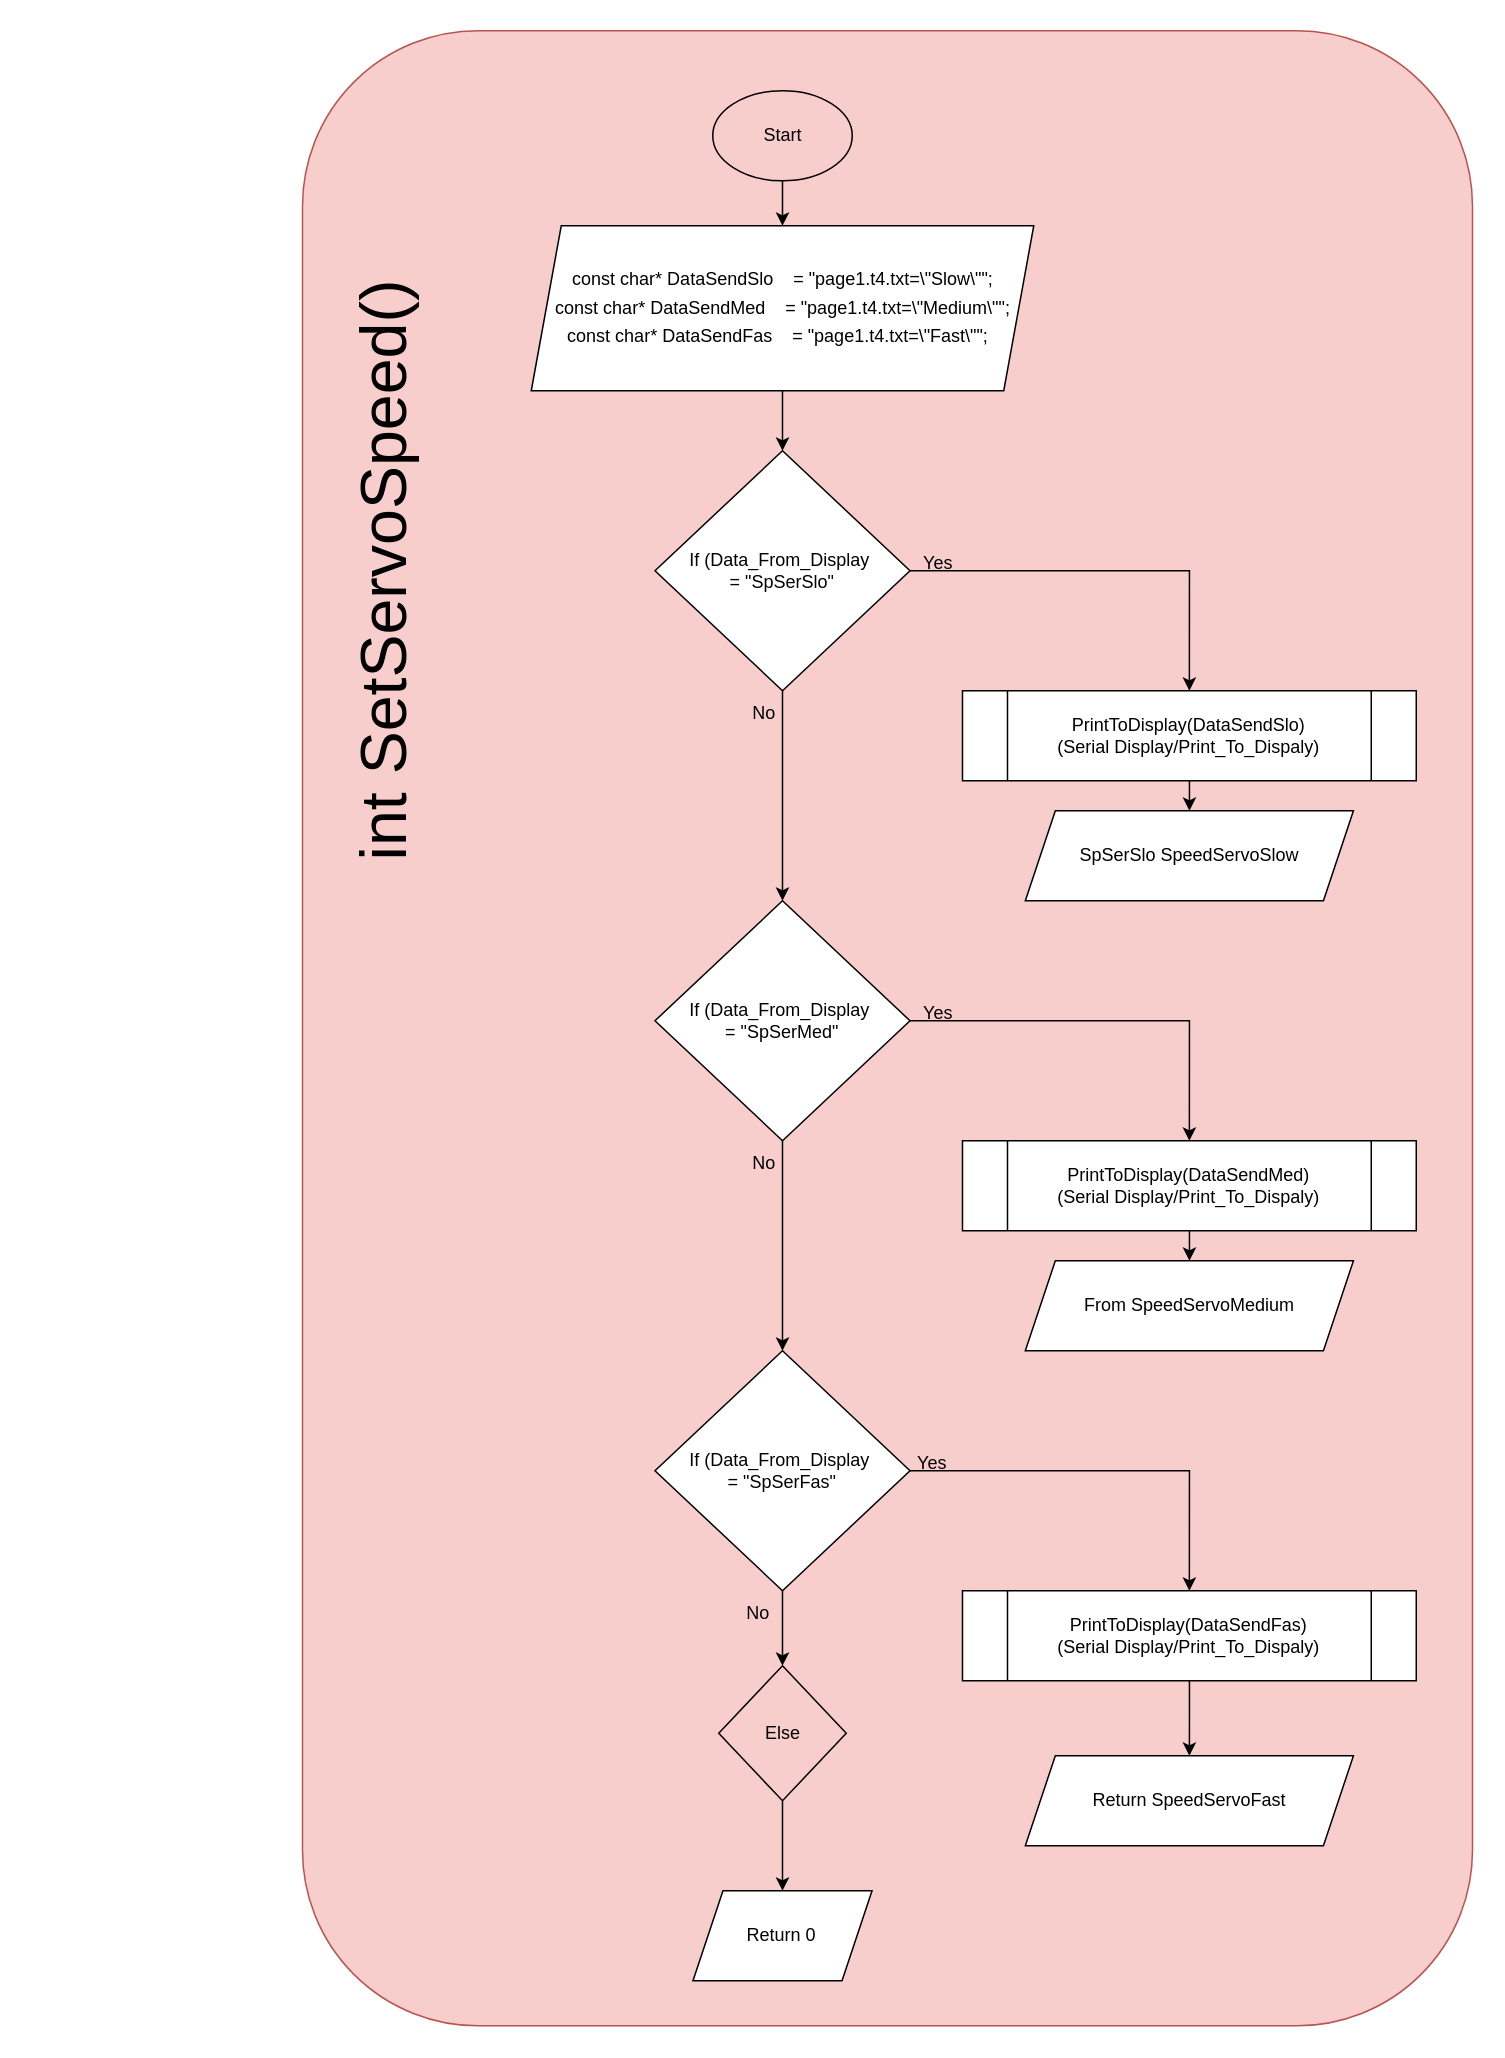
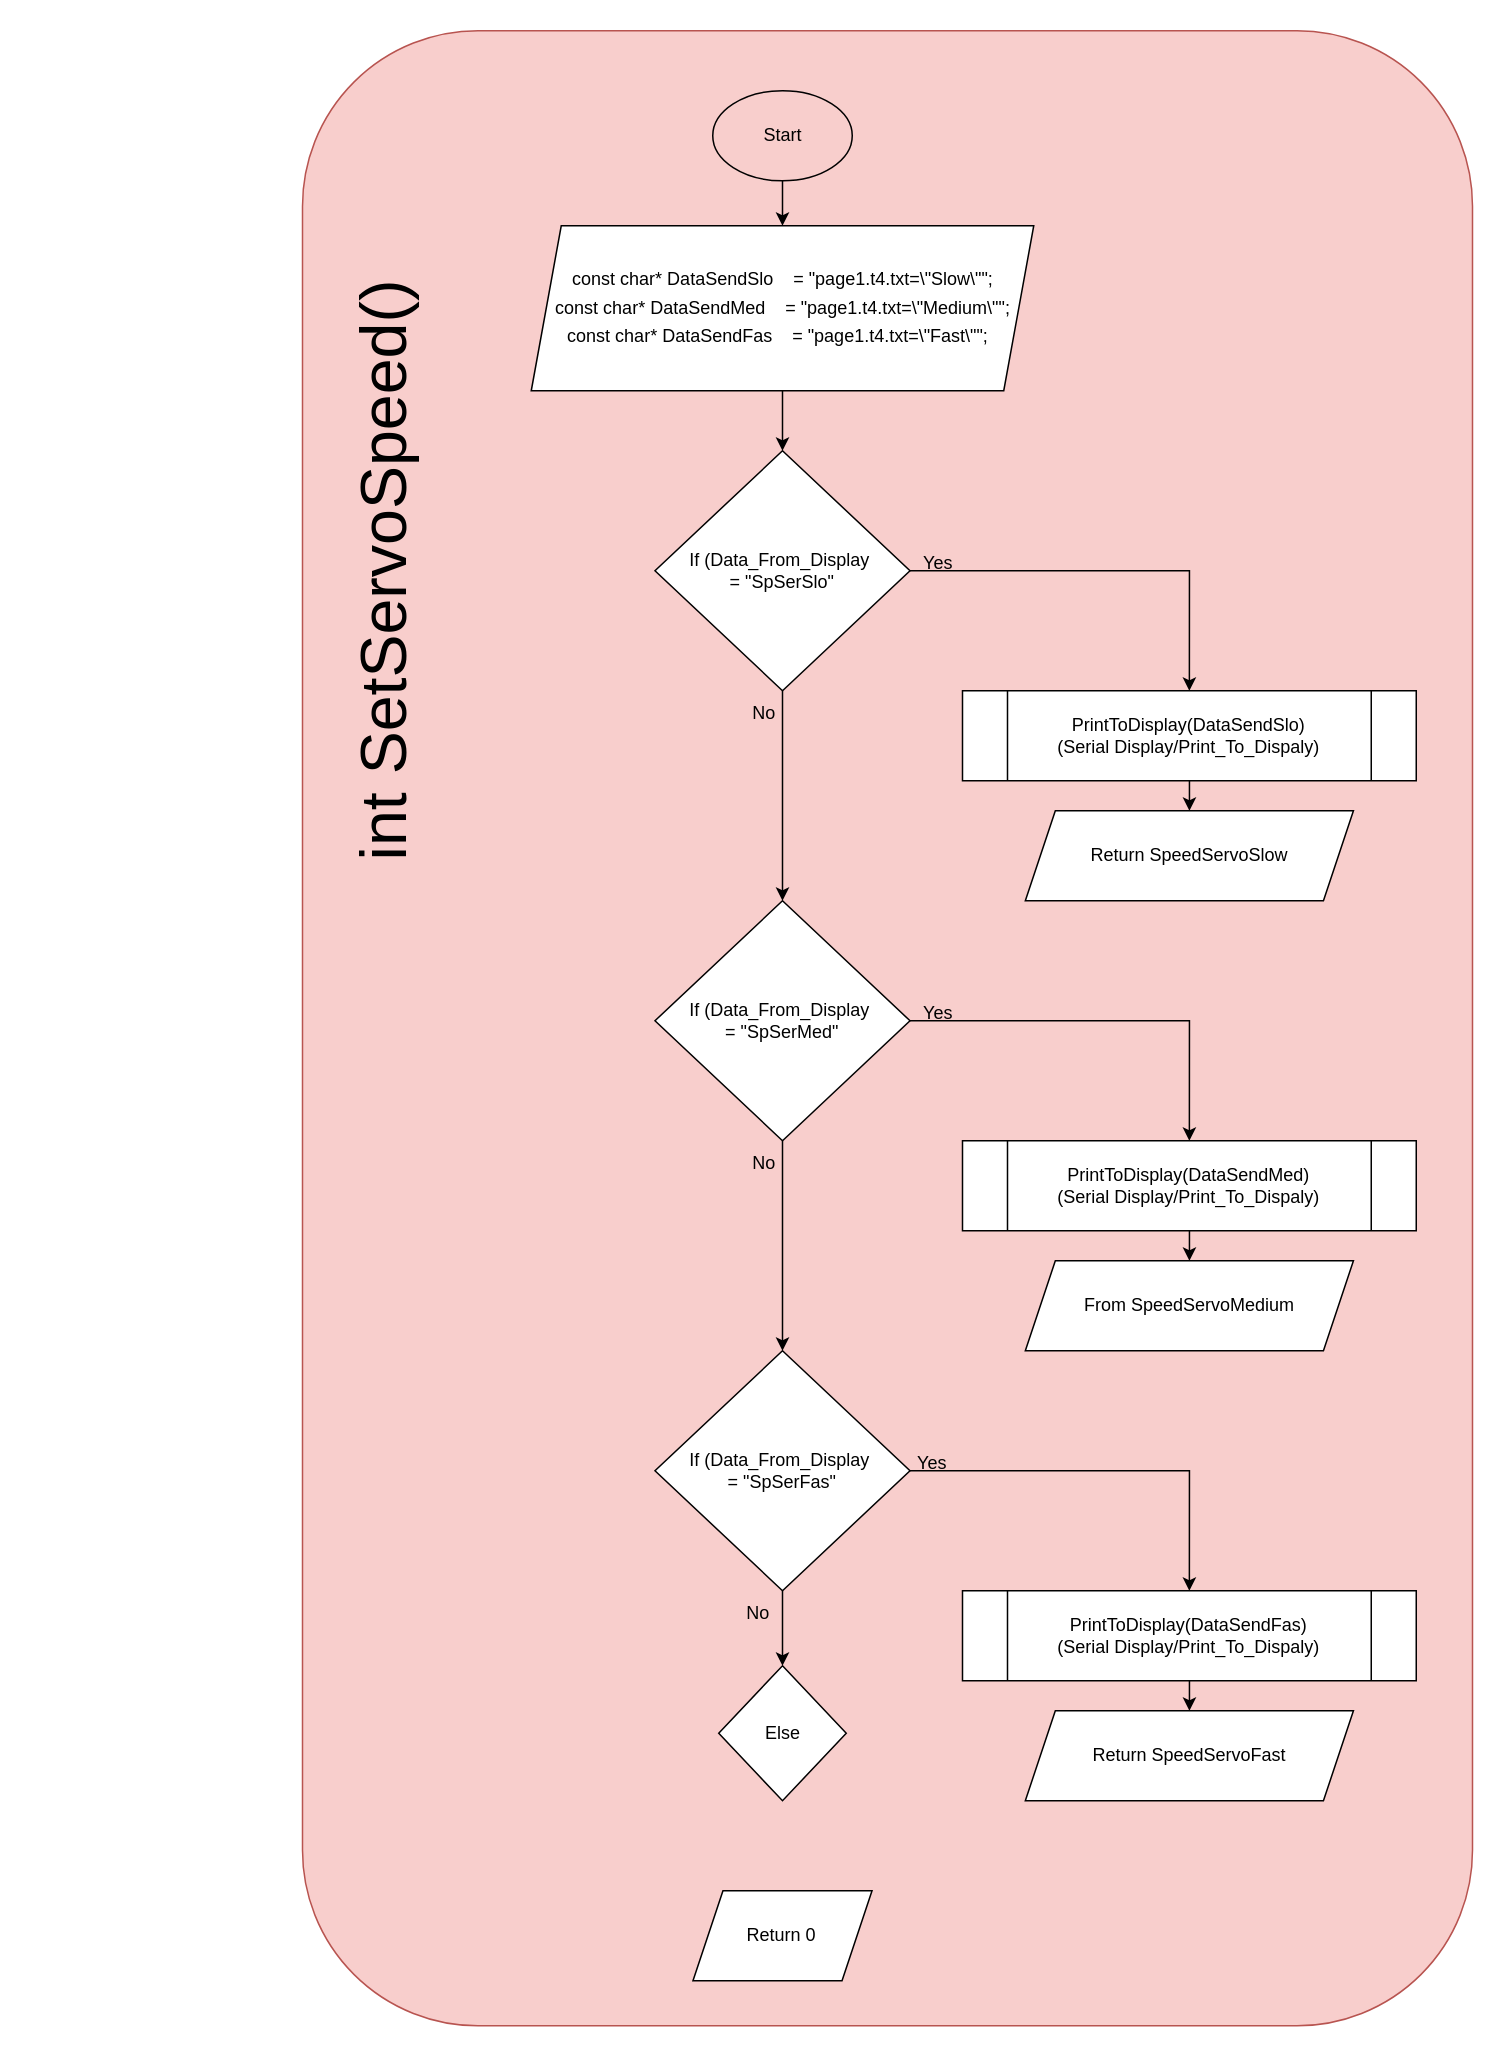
- <mxCell id="13" value="SpSerSlo SpeedServoSlow" style="shape=parallelogram;perimeter=parallelogramPerimeter;whiteSpace=wrap;html=1;fixedSize=1;" vertex="1" parent="1"><mxGeometry x="682.88" y="540" width="218.75" height="60" as="geometry" /></mxCell>
+ <mxCell id="13" value="Return SpeedServoSlow" style="shape=parallelogram;perimeter=parallelogramPerimeter;whiteSpace=wrap;html=1;fixedSize=1;" vertex="1" parent="1"><mxGeometry x="682.88" y="540" width="218.75" height="60" as="geometry" /></mxCell>
- <mxCell id="27" value="Else" style="rhombus;whiteSpace=wrap;html=1;fillColor=#f8cecc;" vertex="1" parent="1"><mxGeometry x="478.5" y="1110" width="85" height="90" as="geometry" /></mxCell>
+ <mxCell id="27" value="Else" style="rhombus;whiteSpace=wrap;html=1;" vertex="1" parent="1"><mxGeometry x="478.5" y="1110" width="85" height="90" as="geometry" /></mxCell>
- <mxCell id="25" value="Return SpeedServoFast" style="shape=parallelogram;perimeter=parallelogramPerimeter;whiteSpace=wrap;html=1;fixedSize=1;" vertex="1" parent="1"><mxGeometry x="682.88" y="1170" width="218.75" height="60" as="geometry" /></mxCell>
+ <mxCell id="25" value="Return SpeedServoFast" style="shape=parallelogram;perimeter=parallelogramPerimeter;whiteSpace=wrap;html=1;fixedSize=1;" vertex="1" parent="1"><mxGeometry x="682.88" y="1140" width="218.75" height="60" as="geometry" /></mxCell>
- <mxCell id="26" style="edgeStyle=orthogonalEdgeStyle;rounded=0;orthogonalLoop=1;jettySize=auto;html=1;" edge="1" parent="1" source="27" target="28"><mxGeometry relative="1" as="geometry" /></mxCell>
